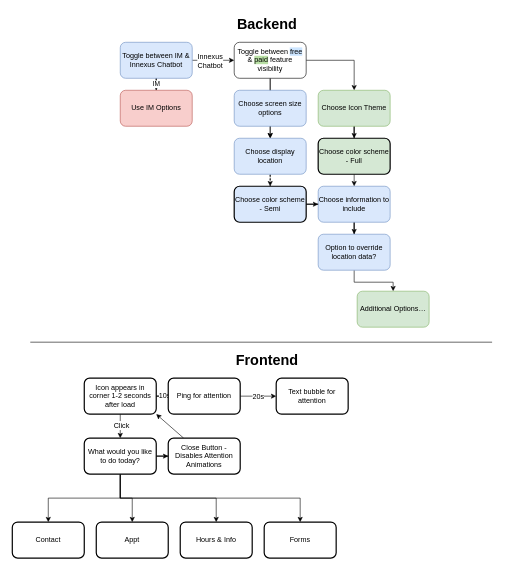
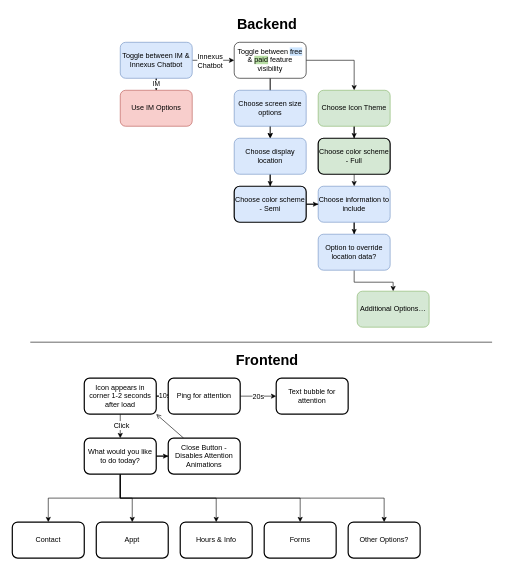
- <mxCell id="10" style="edgeStyle=orthogonalEdgeStyle;rounded=0;orthogonalLoop=1;jettySize=auto;html=1;dashed=1;" edge="1" parent="1" source="11" target="22"><mxGeometry relative="1" as="geometry" /></mxCell>
+ <mxCell id="10" style="edgeStyle=orthogonalEdgeStyle;rounded=0;orthogonalLoop=1;jettySize=auto;html=1;" edge="1" parent="1" source="11" target="22"><mxGeometry relative="1" as="geometry" /></mxCell>
- <mxCell id="40" style="edgeStyle=none;rounded=0;orthogonalLoop=1;jettySize=auto;html=1;entryX=1;entryY=1;entryDx=0;entryDy=0;" edge="1" parent="1" source="41" target="32"><mxGeometry relative="1" as="geometry" /></mxCell>
+ <mxCell id="40" style="edgeStyle=none;rounded=0;orthogonalLoop=1;jettySize=auto;html=1;entryX=1;entryY=1;entryDx=0;entryDy=0;endArrow=open;" edge="1" parent="1" source="41" target="32"><mxGeometry relative="1" as="geometry" /></mxCell>
+ <mxCell id="37" style="edgeStyle=orthogonalEdgeStyle;rounded=0;orthogonalLoop=1;jettySize=auto;html=1;" edge="1" parent="1" source="39" target="50"><mxGeometry relative="1" as="geometry"><Array as="points"><mxPoint x="200" y="830" /><mxPoint x="640" y="830" /></Array></mxGeometry></mxCell>
+ <mxCell id="50" value="Other Options?" style="rounded=1;whiteSpace=wrap;html=1;strokeColor=#000000;strokeWidth=2;" vertex="1" parent="1"><mxGeometry x="580" y="870" width="120" height="60" as="geometry" /></mxCell>
